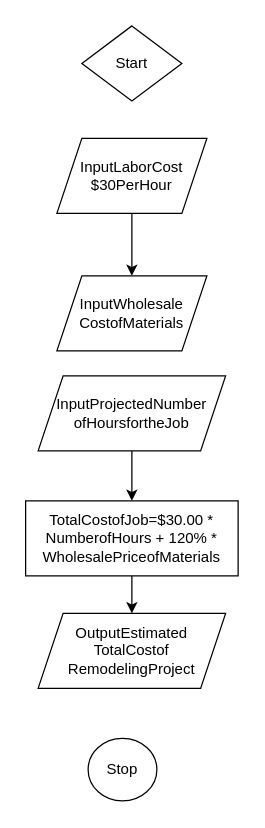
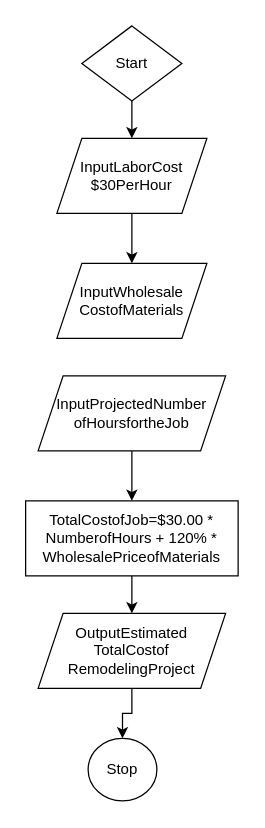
+ <mxCell id="2" value="" style="edgeStyle=orthogonalEdgeStyle;rounded=0;orthogonalLoop=1;jettySize=auto;html=1;" edge="1" parent="1" source="3" target="5"><mxGeometry relative="1" as="geometry" /></mxCell>
- <mxCell id="6" value="InputWholesale&lt;div&gt;CostofMaterials&lt;/div&gt;" style="shape=parallelogram;perimeter=parallelogramPerimeter;whiteSpace=wrap;html=1;fixedSize=1;" vertex="1" parent="1"><mxGeometry x="45" y="220" width="120" height="60" as="geometry" /></mxCell>
+ <mxCell id="6" value="InputWholesale&lt;div&gt;CostofMaterials&lt;/div&gt;" style="shape=parallelogram;perimeter=parallelogramPerimeter;whiteSpace=wrap;html=1;fixedSize=1;" vertex="1" parent="1"><mxGeometry x="45" y="210" width="120" height="60" as="geometry" /></mxCell>
+ <mxCell id="11" value="" style="edgeStyle=orthogonalEdgeStyle;rounded=0;orthogonalLoop=1;jettySize=auto;html=1;" edge="1" parent="1" source="12" target="13"><mxGeometry relative="1" as="geometry" /></mxCell>
